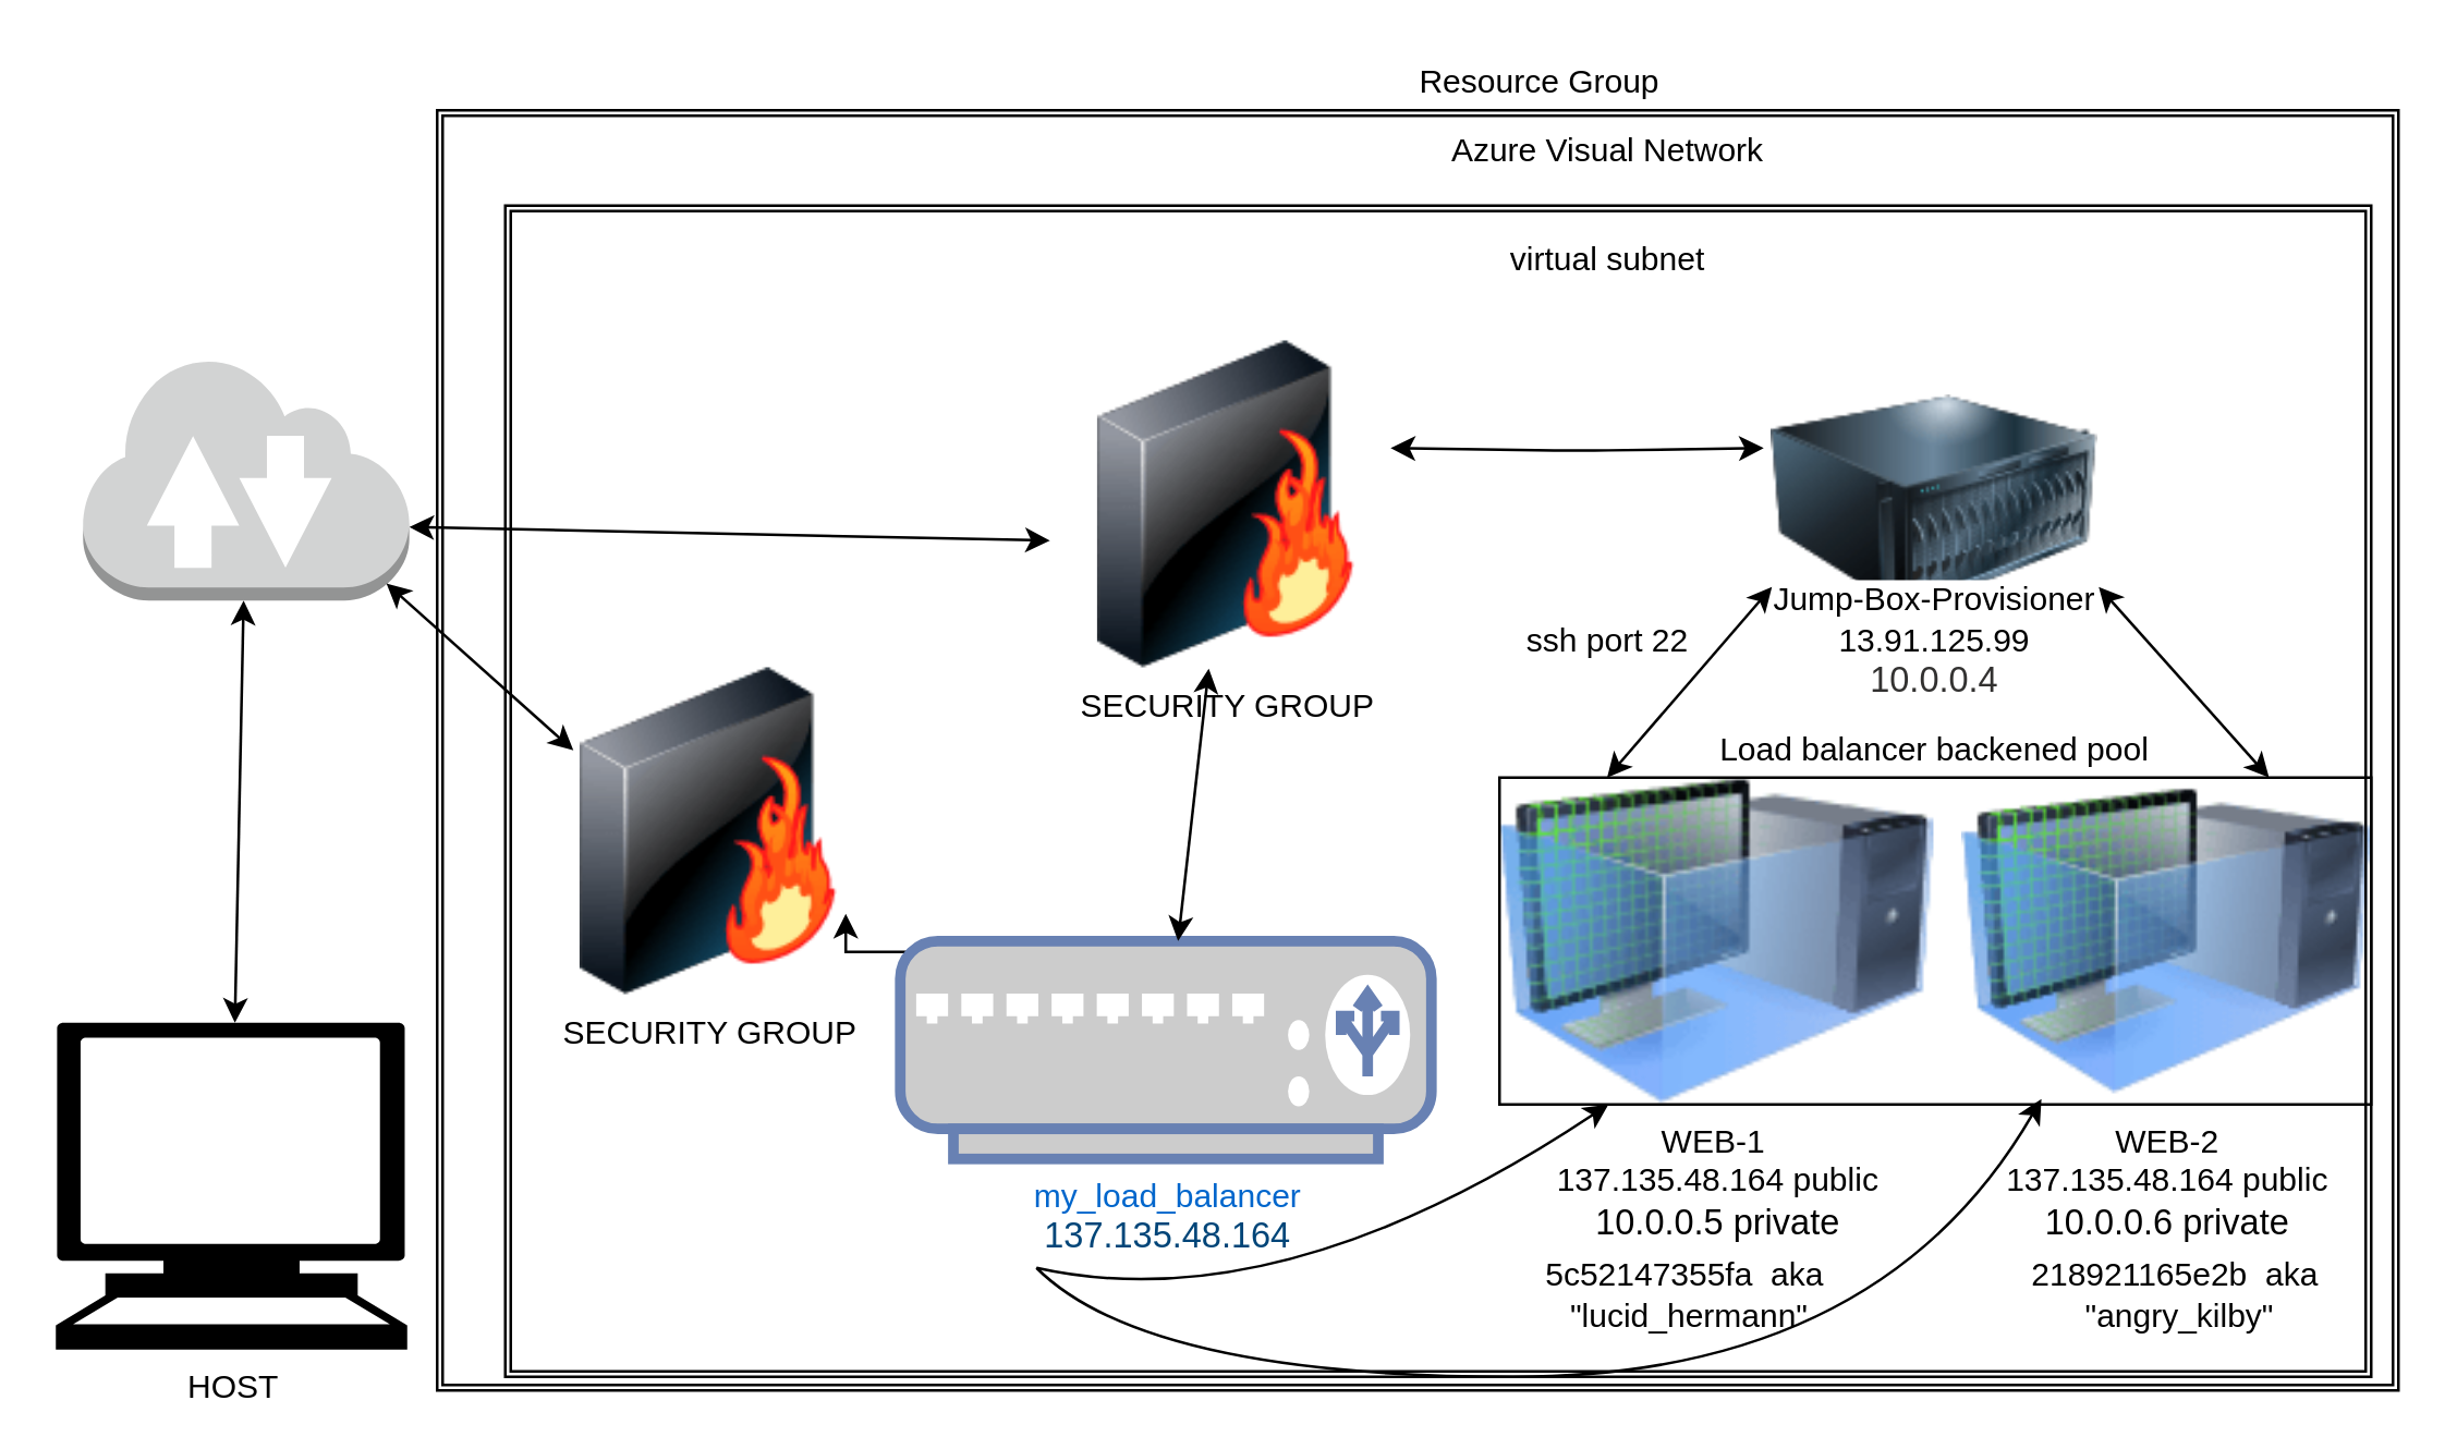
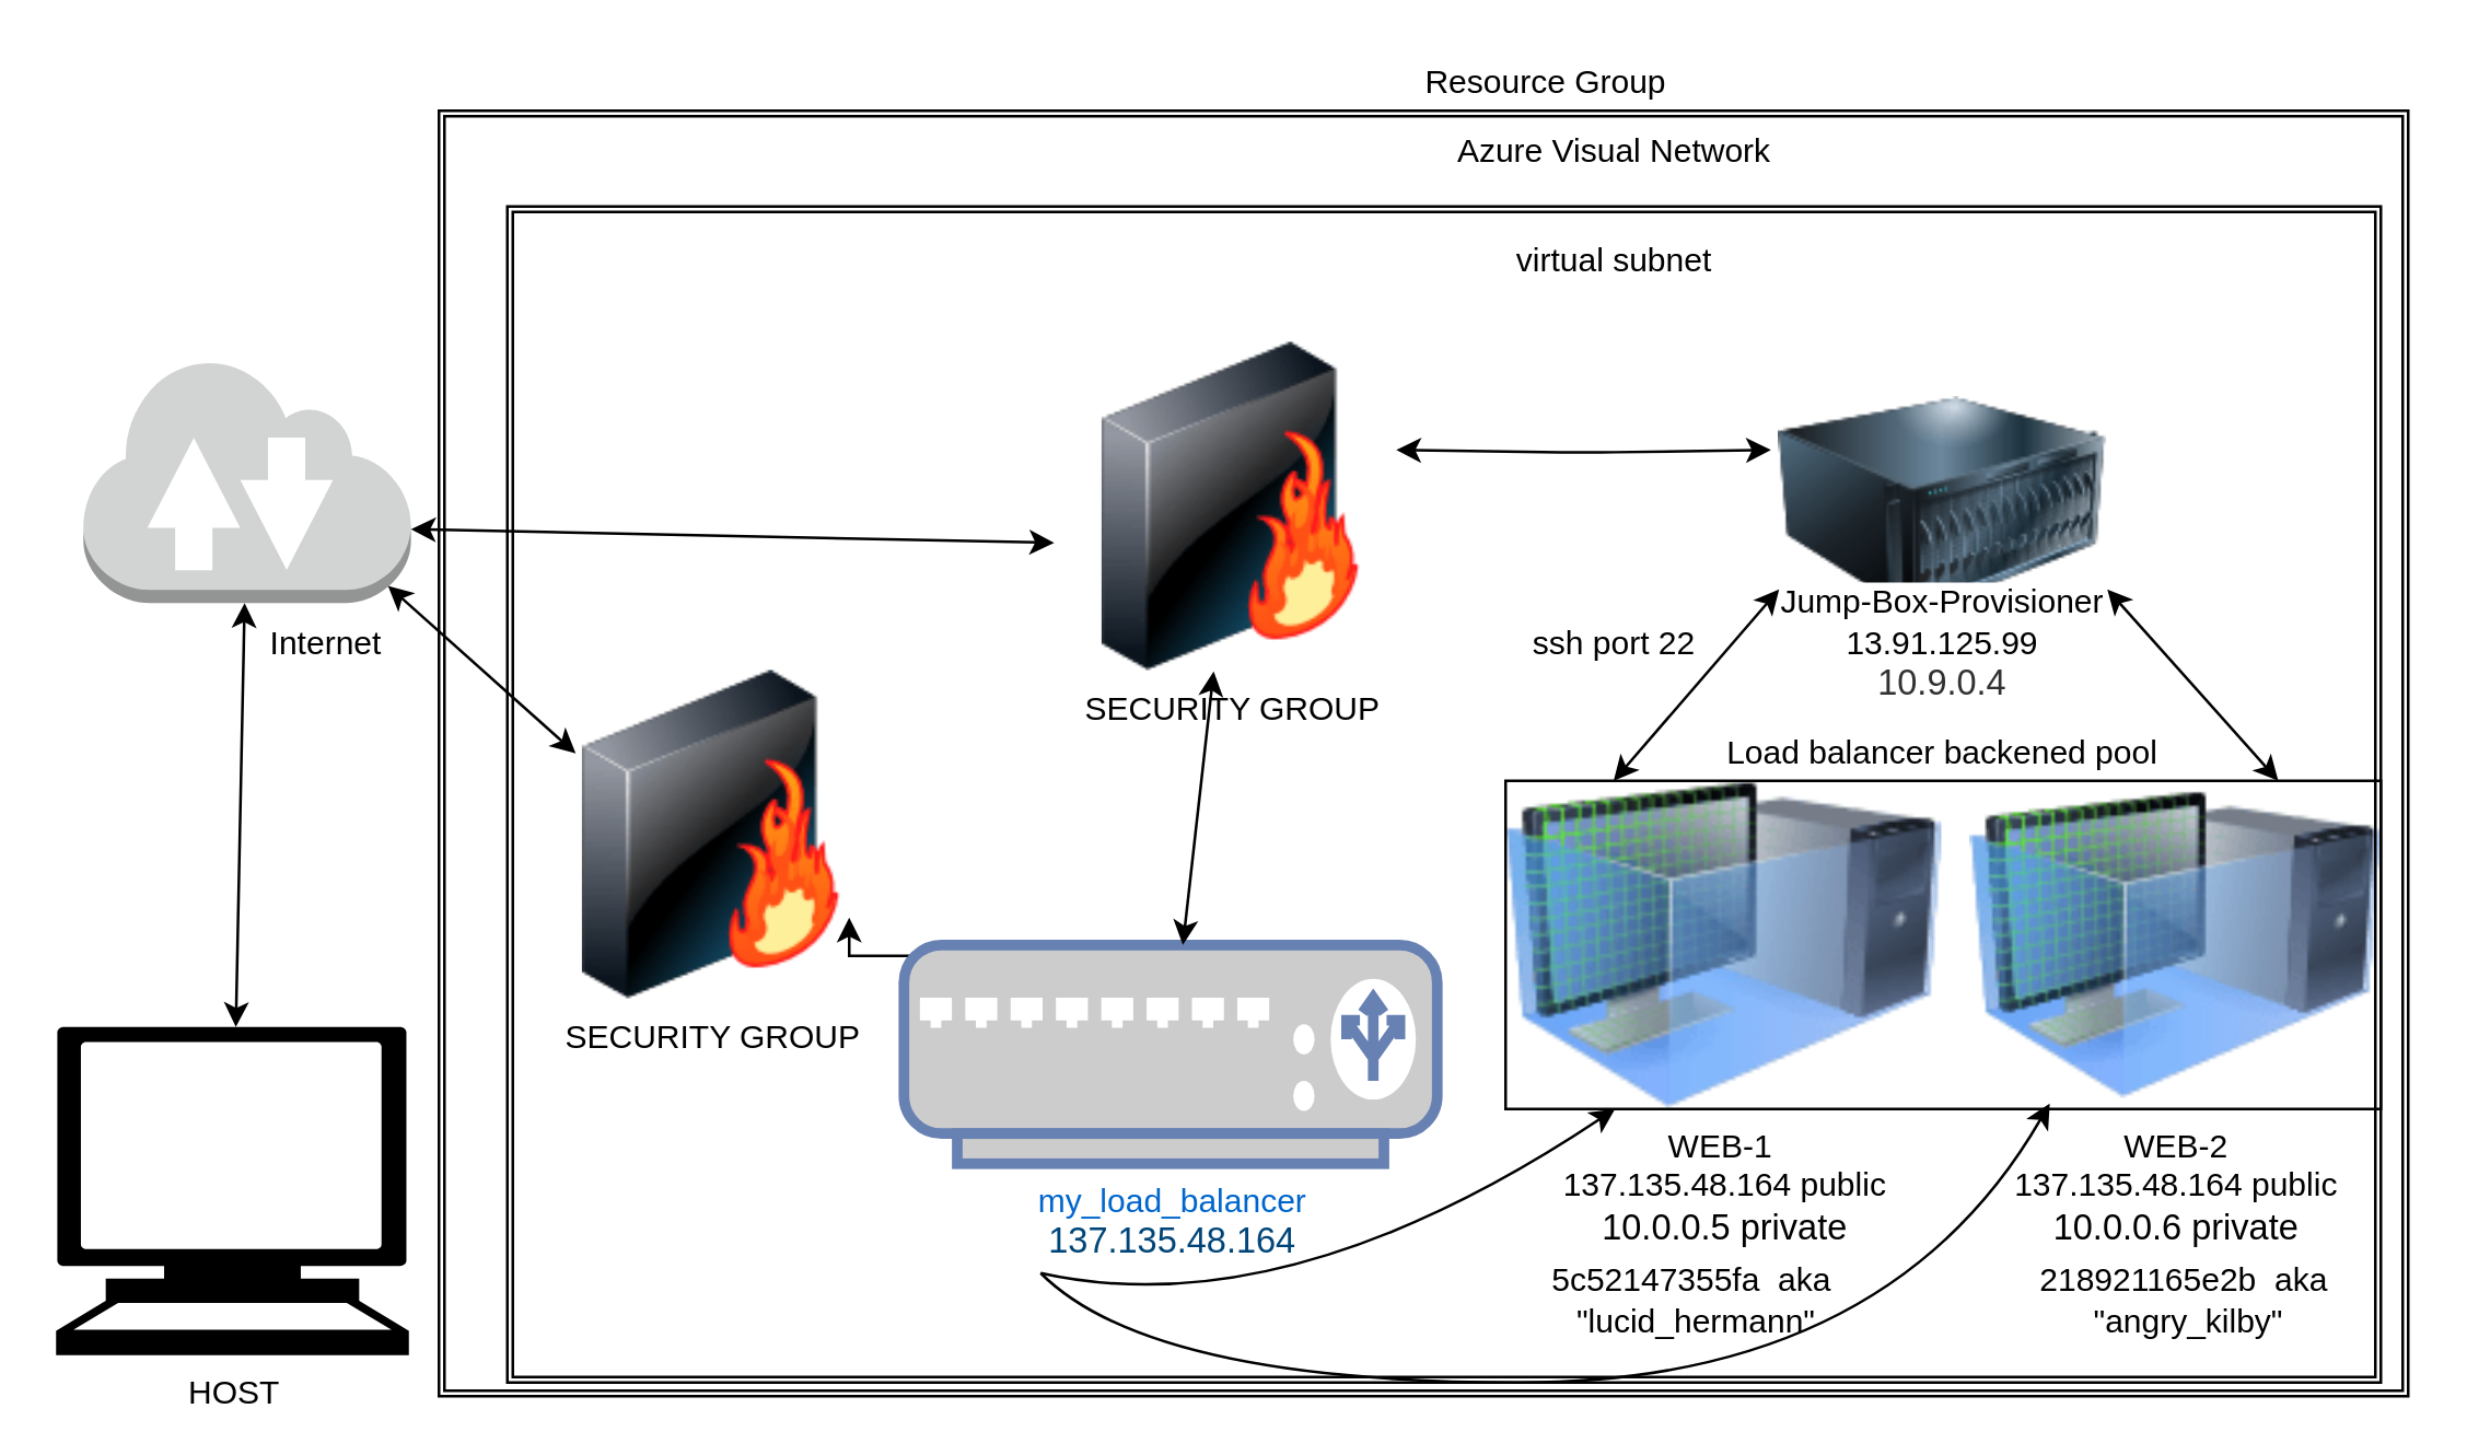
+ <mxCell id="24" value="Internet" style="text;html=1;strokeColor=none;fillColor=none;align=center;verticalAlign=middle;whiteSpace=wrap;rounded=0;" parent="1" vertex="1"><mxGeometry x="79" y="225" width="80" height="20" as="geometry" /></mxCell>
- <mxCell id="28" value="&lt;span style=&quot;background-color: rgb(255 , 255 , 255)&quot;&gt;Jump-Box-Provisioner&lt;br&gt;&lt;/span&gt;&lt;span style=&quot;font-family: &amp;#34;az_ea_font&amp;#34; , &amp;#34;segoe ui&amp;#34; , &amp;#34;az_font&amp;#34; , , , &amp;#34;blinkmacsystemfont&amp;#34; , &amp;#34;roboto&amp;#34; , &amp;#34;oxygen&amp;#34; , &amp;#34;ubuntu&amp;#34; , &amp;#34;cantarell&amp;#34; , &amp;#34;open sans&amp;#34; , &amp;#34;helvetica neue&amp;#34; , sans-serif ; background-color: rgb(255 , 255 , 255)&quot;&gt;13.91.125.99&lt;br&gt;&lt;/span&gt;&lt;span style=&quot;color: rgb(50 , 49 , 48) ; font-family: &amp;#34;az_ea_font&amp;#34; , &amp;#34;segoe ui&amp;#34; , &amp;#34;az_font&amp;#34; , , , &amp;#34;blinkmacsystemfont&amp;#34; , &amp;#34;roboto&amp;#34; , &amp;#34;oxygen&amp;#34; , &amp;#34;ubuntu&amp;#34; , &amp;#34;cantarell&amp;#34; , &amp;#34;open sans&amp;#34; , &amp;#34;helvetica neue&amp;#34; , sans-serif ; font-size: 13px ; background-color: rgb(255 , 255 , 255)&quot;&gt;10.0.0.4&lt;/span&gt;&lt;span style=&quot;background-color: rgb(255 , 255 , 255)&quot;&gt;&lt;br&gt;&lt;/span&gt;" style="text;html=1;strokeColor=none;fillColor=none;align=center;verticalAlign=middle;whiteSpace=wrap;rounded=0;" parent="1" vertex="1"><mxGeometry x="645" y="225" width="130" height="20" as="geometry" /></mxCell>
+ <mxCell id="28" value="&lt;span style=&quot;background-color: rgb(255 , 255 , 255)&quot;&gt;Jump-Box-Provisioner&lt;br&gt;&lt;/span&gt;&lt;span style=&quot;font-family: &amp;#34;az_ea_font&amp;#34; , &amp;#34;segoe ui&amp;#34; , &amp;#34;az_font&amp;#34; , , , &amp;#34;blinkmacsystemfont&amp;#34; , &amp;#34;roboto&amp;#34; , &amp;#34;oxygen&amp;#34; , &amp;#34;ubuntu&amp;#34; , &amp;#34;cantarell&amp;#34; , &amp;#34;open sans&amp;#34; , &amp;#34;helvetica neue&amp;#34; , sans-serif ; background-color: rgb(255 , 255 , 255)&quot;&gt;13.91.125.99&lt;br&gt;&lt;/span&gt;&lt;span style=&quot;color: rgb(50 , 49 , 48) ; font-family: &amp;#34;az_ea_font&amp;#34; , &amp;#34;segoe ui&amp;#34; , &amp;#34;az_font&amp;#34; , , , &amp;#34;blinkmacsystemfont&amp;#34; , &amp;#34;roboto&amp;#34; , &amp;#34;oxygen&amp;#34; , &amp;#34;ubuntu&amp;#34; , &amp;#34;cantarell&amp;#34; , &amp;#34;open sans&amp;#34; , &amp;#34;helvetica neue&amp;#34; , sans-serif ; font-size: 13px ; background-color: rgb(255 , 255 , 255)&quot;&gt;10.9.0.4&lt;/span&gt;&lt;span style=&quot;background-color: rgb(255 , 255 , 255)&quot;&gt;&lt;br&gt;&lt;/span&gt;" style="text;html=1;strokeColor=none;fillColor=none;align=center;verticalAlign=middle;whiteSpace=wrap;rounded=0;" parent="1" vertex="1"><mxGeometry x="645" y="225" width="130" height="20" as="geometry" /></mxCell>
